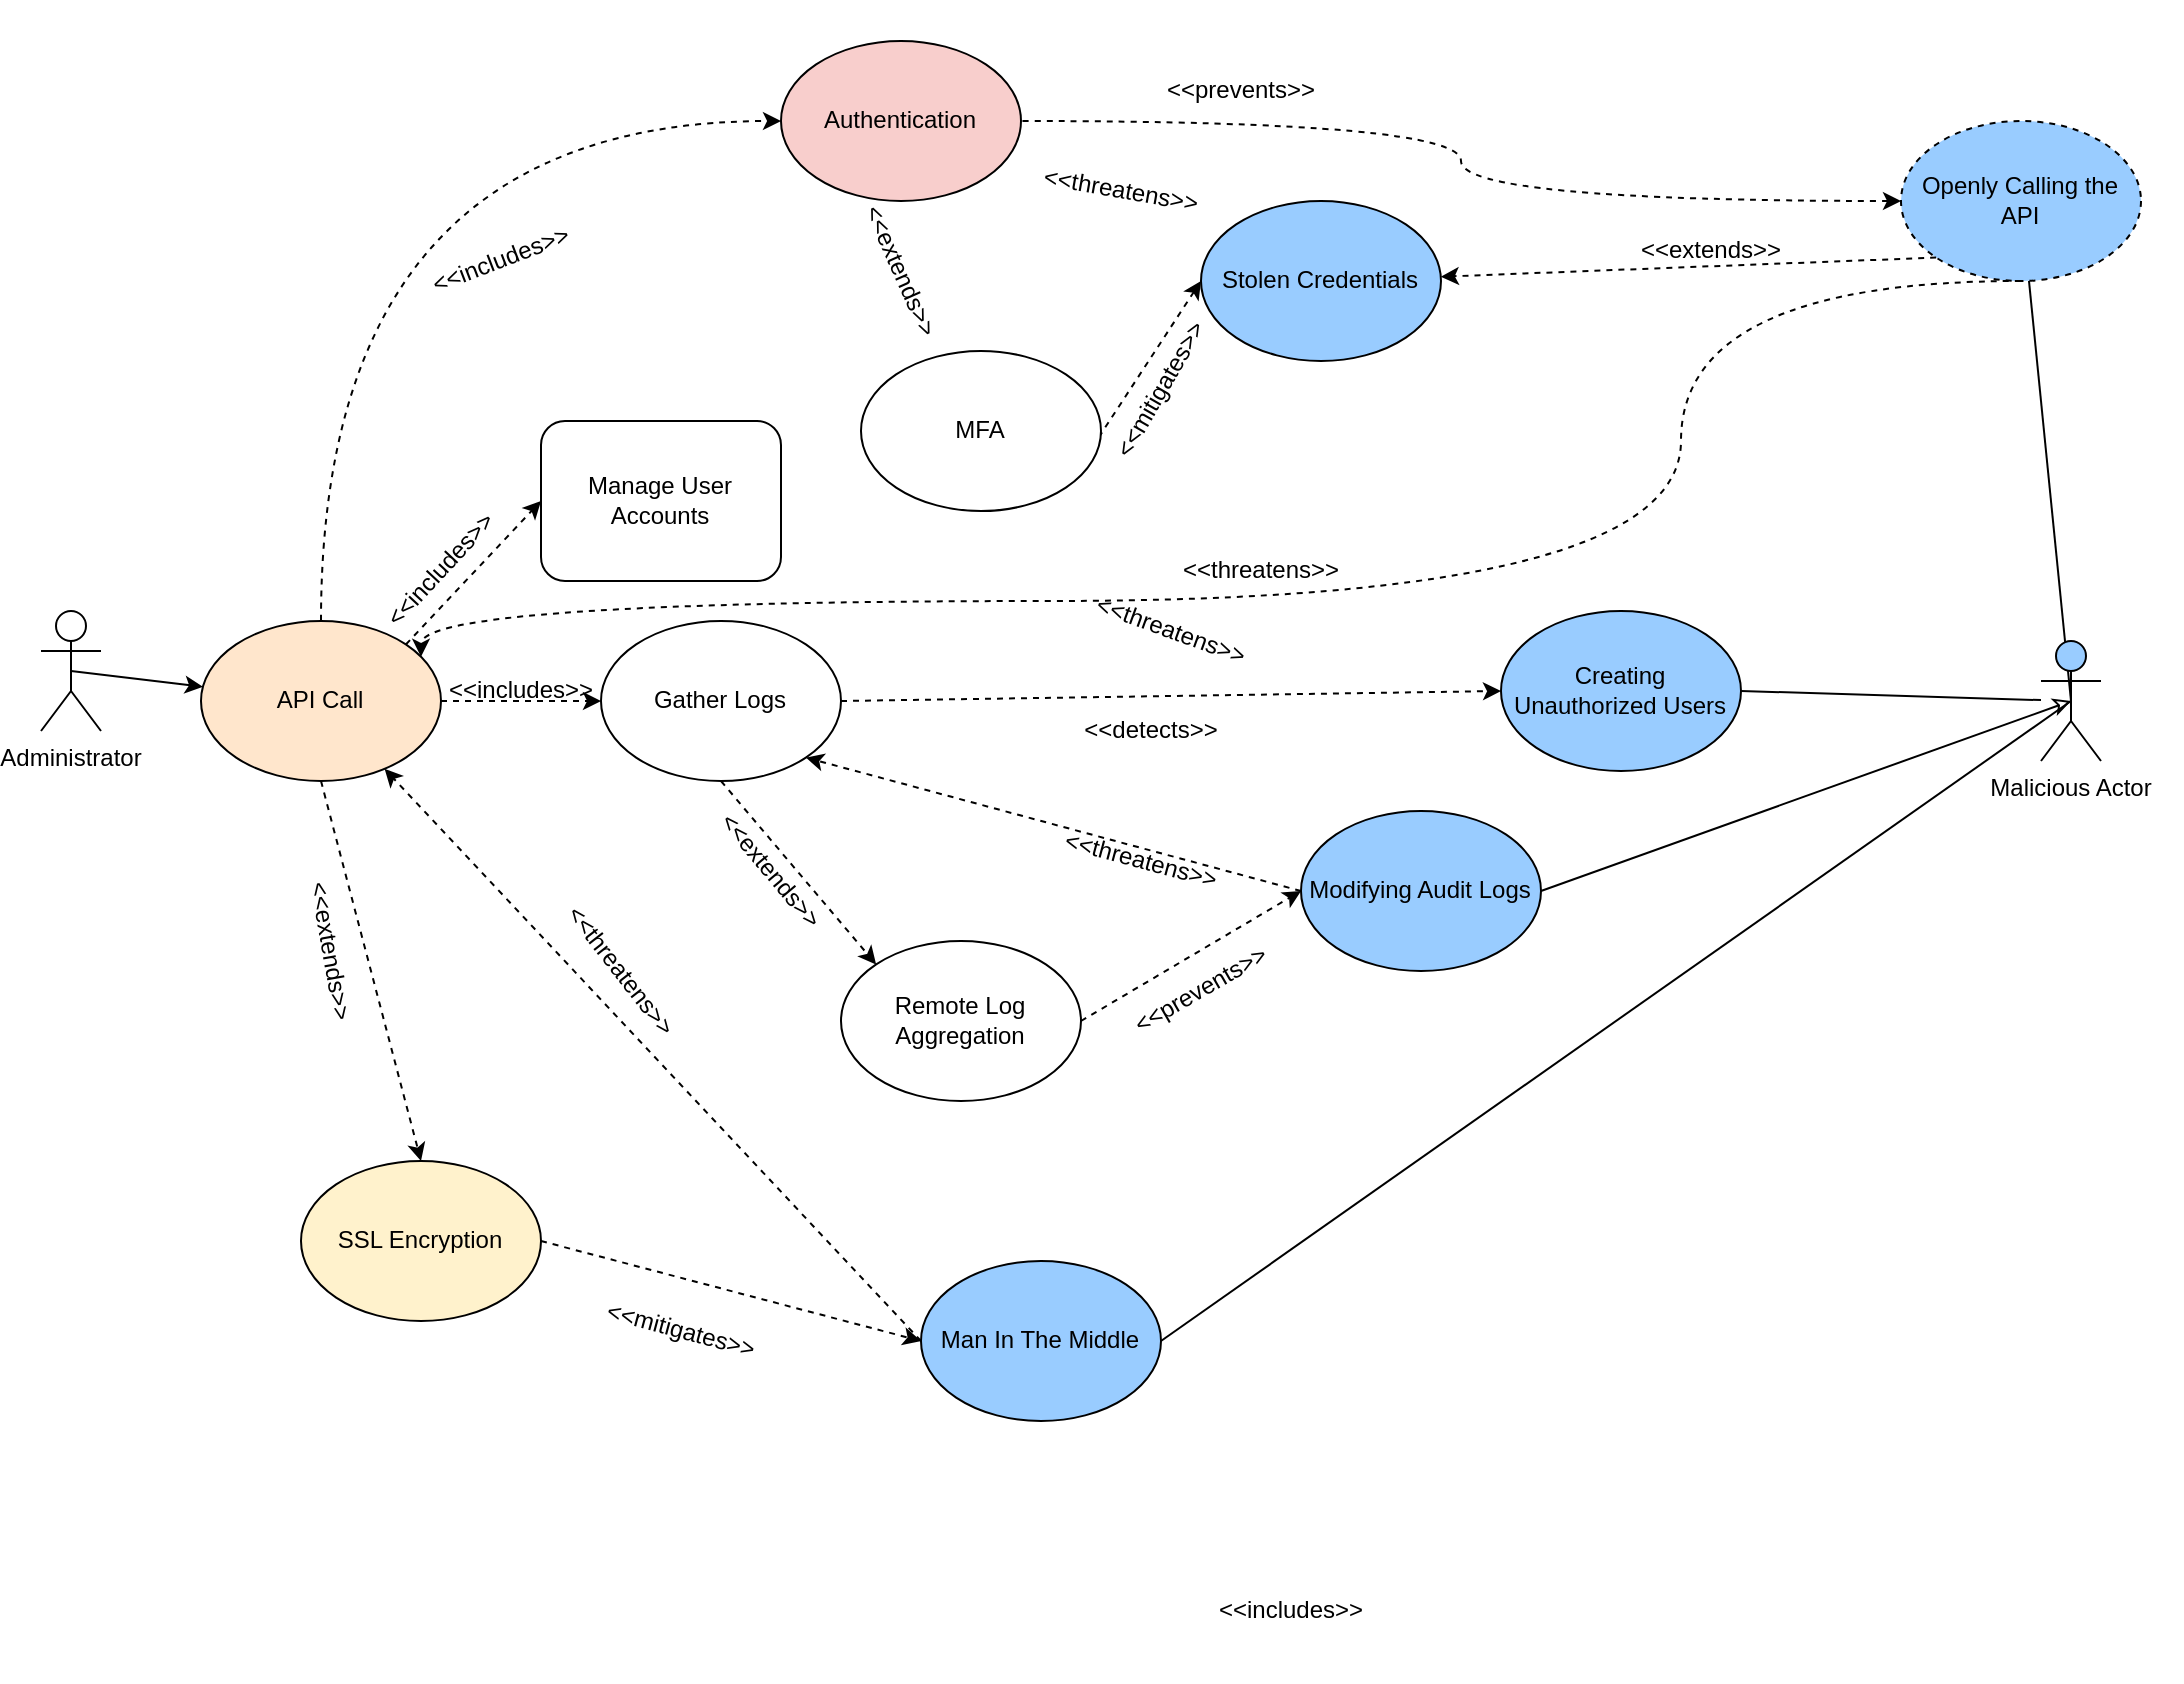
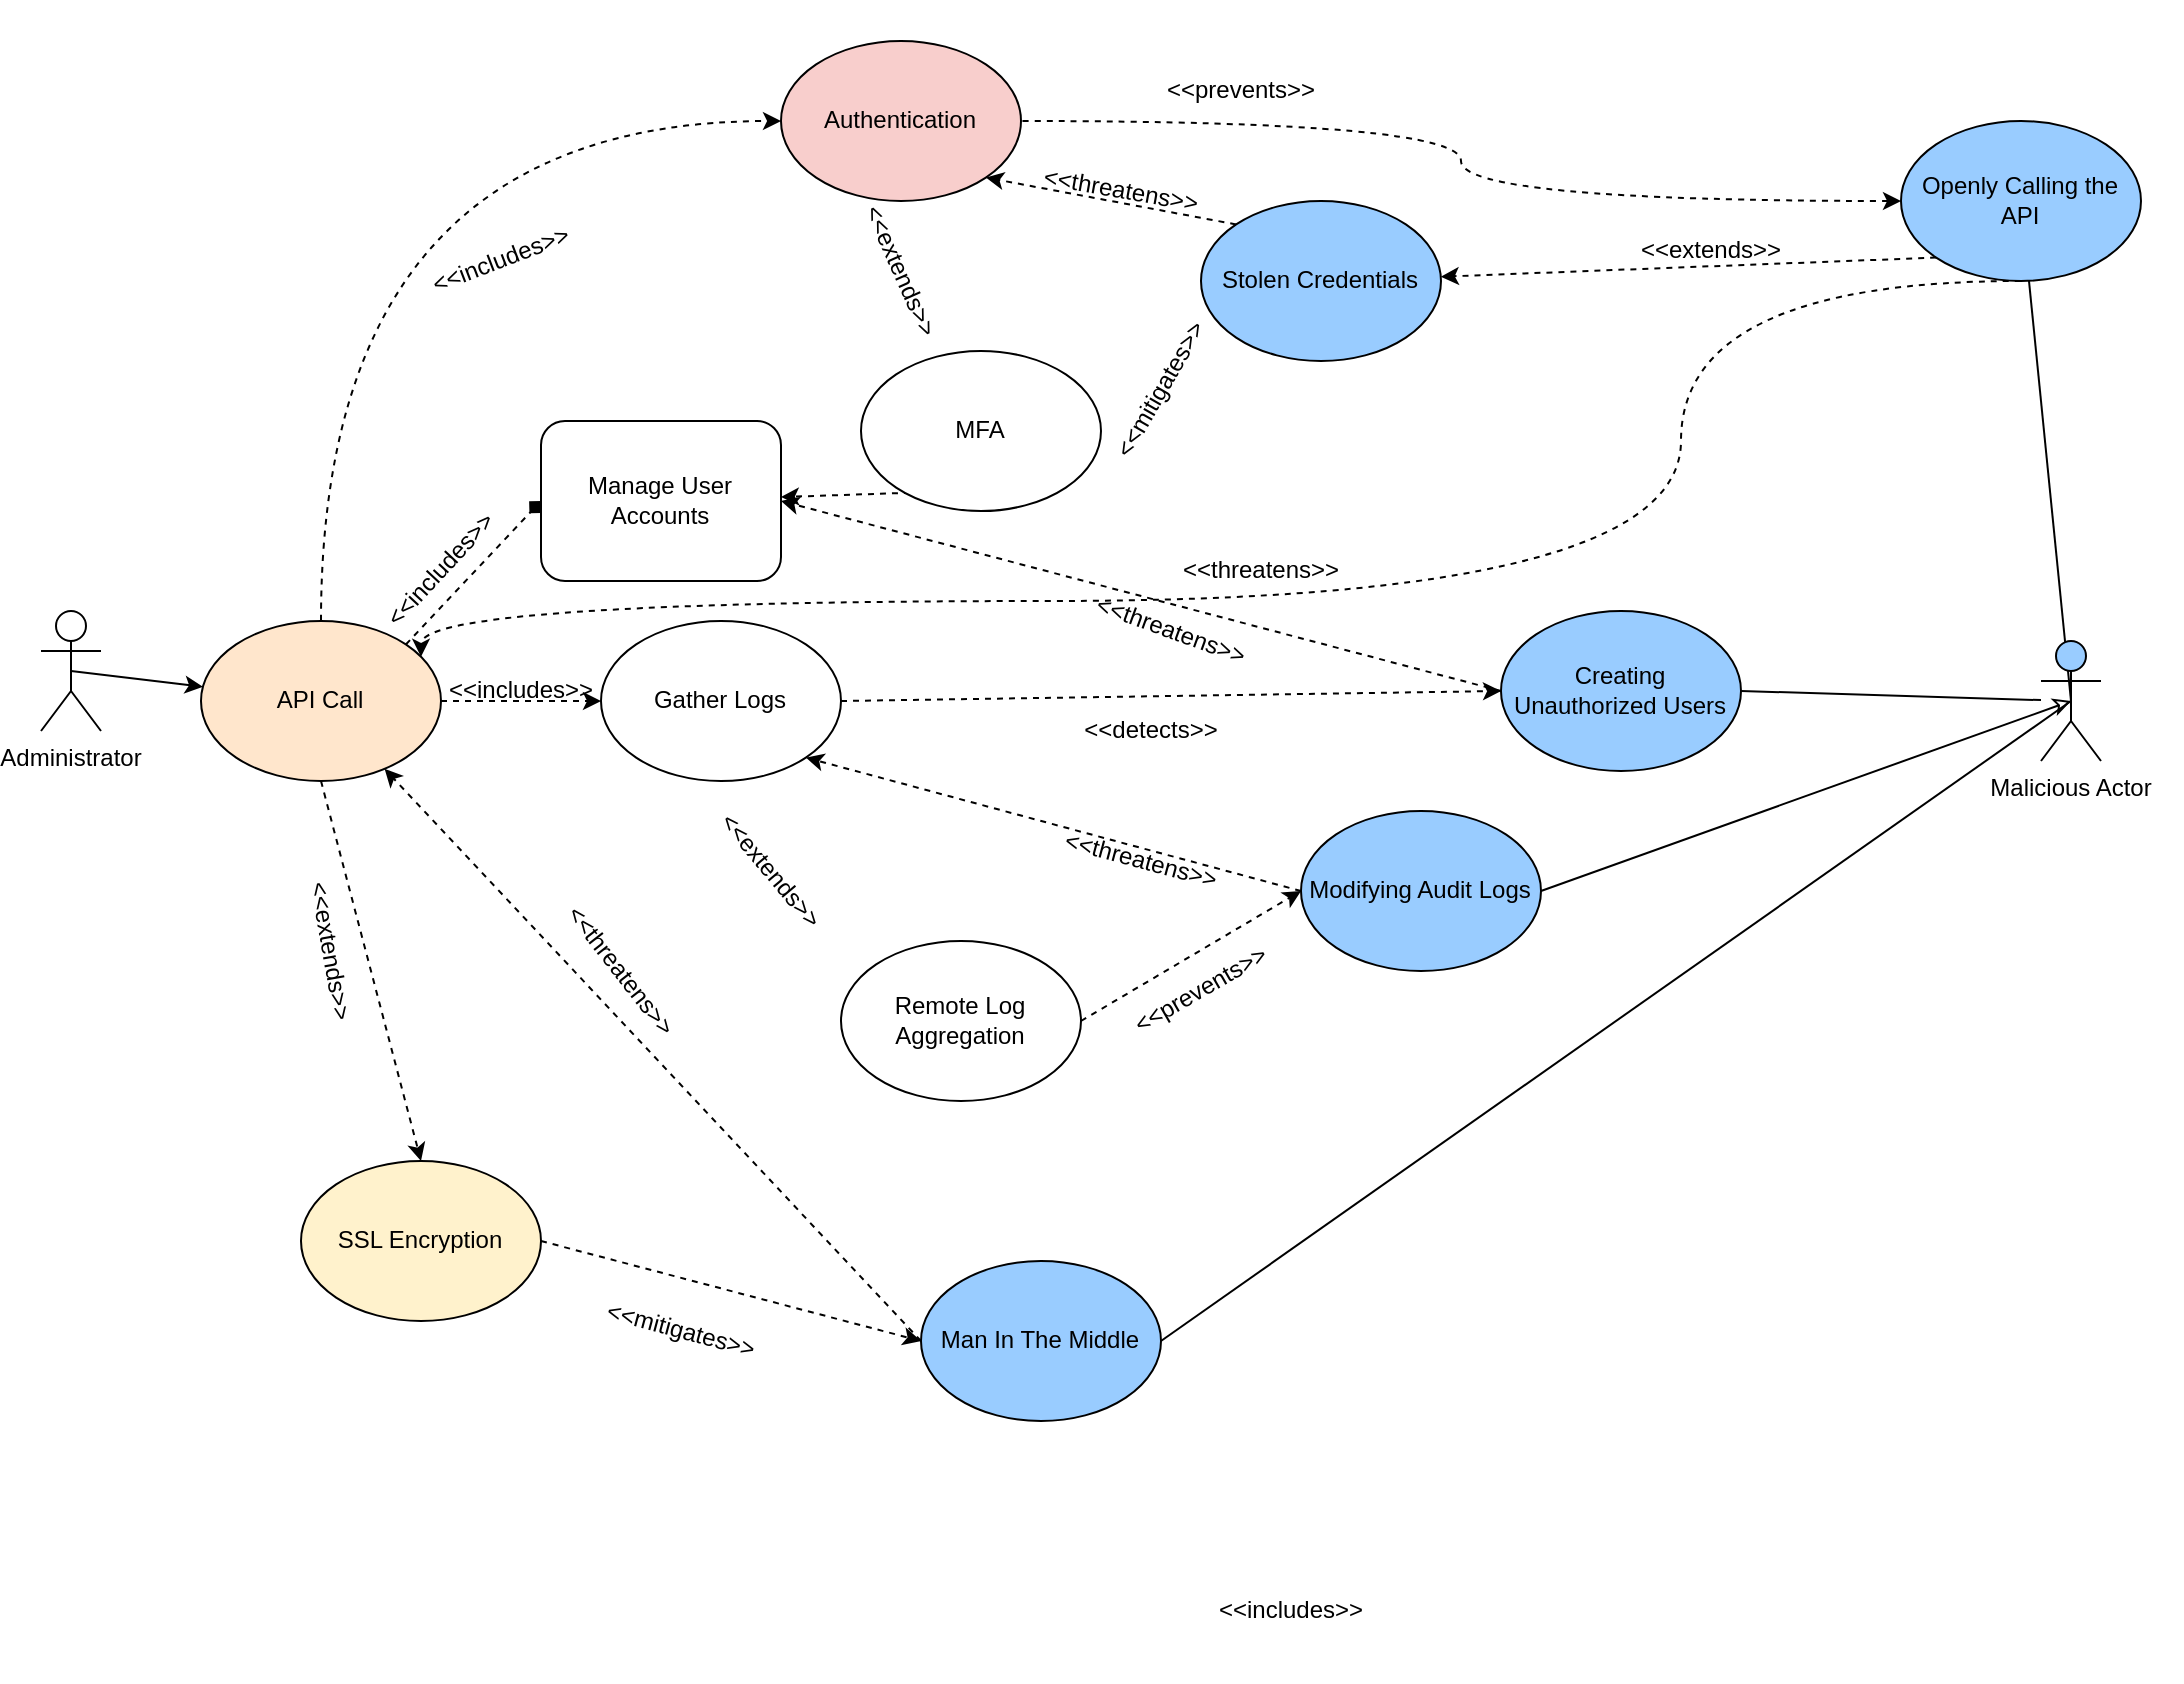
- <mxCell id="15" value="Openly Calling the API" style="ellipse;whiteSpace=wrap;html=1;gradientColor=none;fillColor=#99CCFF;dashed=1;" vertex="1" parent="1"><mxGeometry x="950" y="60" width="120" height="80" as="geometry" /></mxCell>
+ <mxCell id="15" value="Openly Calling the API" style="ellipse;whiteSpace=wrap;html=1;gradientColor=none;fillColor=#99CCFF;" vertex="1" parent="1"><mxGeometry x="950" y="60" width="120" height="80" as="geometry" /></mxCell>
+ <mxCell id="34" value="" style="endArrow=classic;dashed=1;html=1;rounded=0;exitX=0;exitY=0;exitDx=0;exitDy=0;entryX=1;entryY=1;entryDx=0;entryDy=0;endFill=1;" edge="1" parent="1" source="14" target="19"><mxGeometry width="50" height="50" relative="1" as="geometry"><mxPoint x="995" y="820" as="sourcePoint" /><mxPoint x="1075" y="820" as="targetPoint" /></mxGeometry></mxCell>
- <mxCell id="36" style="rounded=0;orthogonalLoop=1;jettySize=auto;html=1;exitX=1;exitY=1;exitDx=0;exitDy=0;entryX=0;entryY=0.5;entryDx=0;entryDy=0;dashed=1;" edge="1" parent="1" source="37" target="14"><mxGeometry relative="1" as="geometry" /></mxCell>
+ <mxCell id="36" style="rounded=0;orthogonalLoop=1;jettySize=auto;html=1;exitX=1;exitY=1;exitDx=0;exitDy=0;dashed=1;" edge="1" parent="1" source="37" target="4"><mxGeometry relative="1" as="geometry" /></mxCell>
- <mxCell id="7" value="" style="endArrow=classic;dashed=1;html=1;rounded=0;exitX=1;exitY=0;exitDx=0;exitDy=0;entryX=0;entryY=0.5;entryDx=0;entryDy=0;startArrow=none;startFill=0;endFill=1;" edge="1" parent="1" source="6" target="4"><mxGeometry width="50" height="50" relative="1" as="geometry"><mxPoint x="350" y="390" as="sourcePoint" /><mxPoint x="400" y="340" as="targetPoint" /></mxGeometry></mxCell>
+ <mxCell id="7" value="" style="endArrow=diamond;dashed=1;html=1;rounded=0;exitX=1;exitY=0;exitDx=0;exitDy=0;entryX=0;entryY=0.5;entryDx=0;entryDy=0;startArrow=none;startFill=0;endFill=1;" edge="1" parent="1" source="6" target="4"><mxGeometry width="50" height="50" relative="1" as="geometry"><mxPoint x="350" y="390" as="sourcePoint" /><mxPoint x="400" y="340" as="targetPoint" /></mxGeometry></mxCell>
+ <mxCell id="41" style="rounded=0;orthogonalLoop=1;jettySize=auto;html=1;exitX=0;exitY=0.5;exitDx=0;exitDy=0;entryX=1;entryY=0.5;entryDx=0;entryDy=0;dashed=1;" edge="1" parent="1" source="42" target="4"><mxGeometry relative="1" as="geometry" /></mxCell>
- <mxCell id="51" value="" style="endArrow=classic;dashed=1;html=1;rounded=0;exitX=0.5;exitY=1;exitDx=0;exitDy=0;entryX=0;entryY=0;entryDx=0;entryDy=0;endFill=1;" edge="1" parent="1" source="5" target="50"><mxGeometry width="50" height="50" relative="1" as="geometry"><mxPoint x="995" y="820" as="sourcePoint" /><mxPoint x="1075" y="820" as="targetPoint" /></mxGeometry></mxCell>
